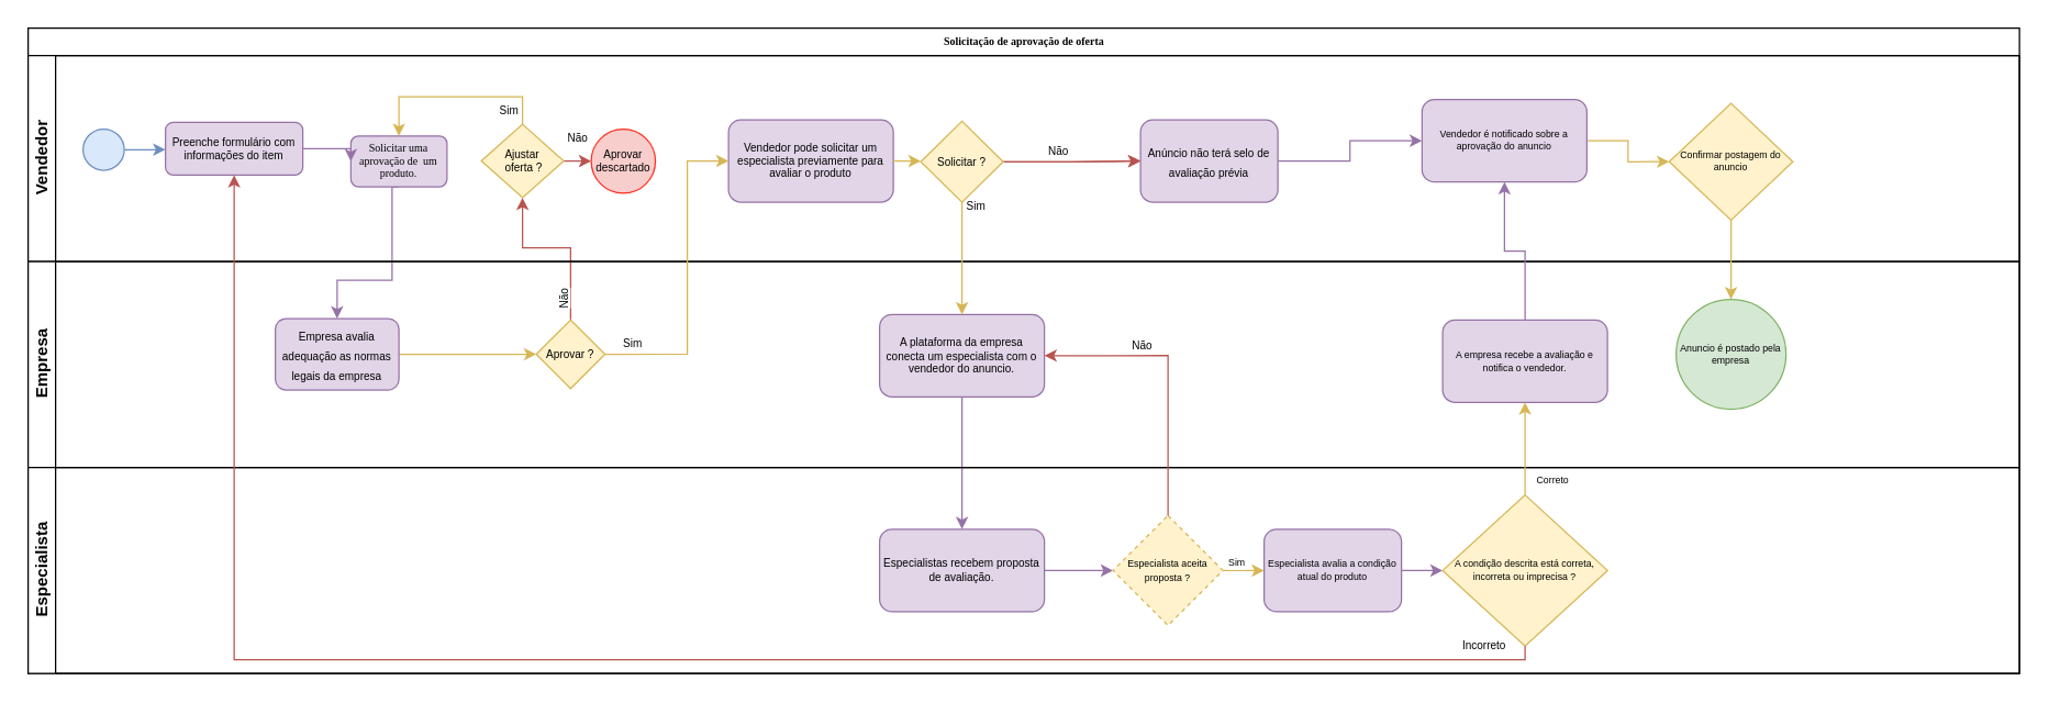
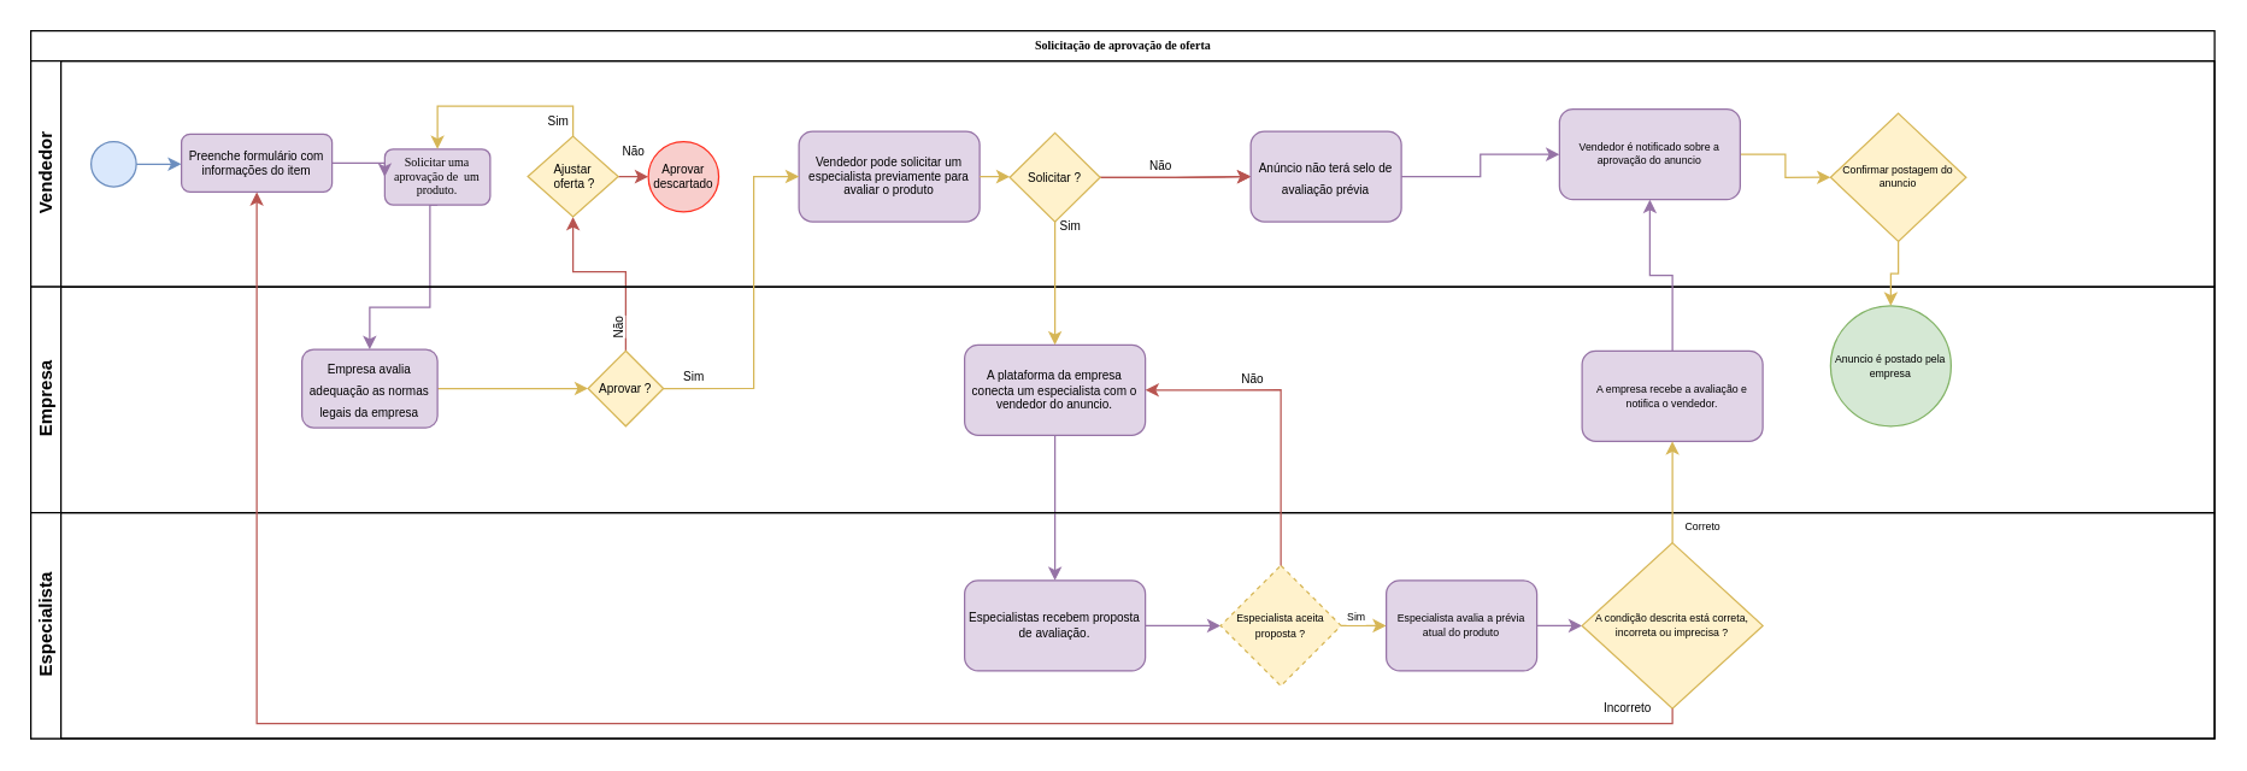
- <mxCell id="32" value="Anuncio é postado pela empresa" style="ellipse;whiteSpace=wrap;html=1;aspect=fixed;fontSize=7;fillColor=#d5e8d4;strokeColor=#82b366;" parent="26" vertex="1"><mxGeometry x="1200" y="27.52" width="80" height="80" as="geometry" /></mxCell>
+ <mxCell id="32" value="Anuncio é postado pela empresa" style="ellipse;whiteSpace=wrap;html=1;aspect=fixed;fontSize=7;fillColor=#d5e8d4;strokeColor=#82b366;" parent="26" vertex="1"><mxGeometry x="1195" y="12.52" width="80" height="80" as="geometry" /></mxCell>
- <mxCell id="42" value="Especialista avalia a condição atual do produto" style="rounded=1;whiteSpace=wrap;html=1;fontSize=7;fillColor=#e1d5e7;strokeColor=#9673a6;" parent="36" vertex="1"><mxGeometry x="900" y="45" width="100" height="60" as="geometry" /></mxCell>
+ <mxCell id="42" value="Especialista avalia a prévia atual do produto" style="rounded=1;whiteSpace=wrap;html=1;fontSize=7;fillColor=#e1d5e7;strokeColor=#9673a6;" parent="36" vertex="1"><mxGeometry x="900" y="45" width="100" height="60" as="geometry" /></mxCell>
